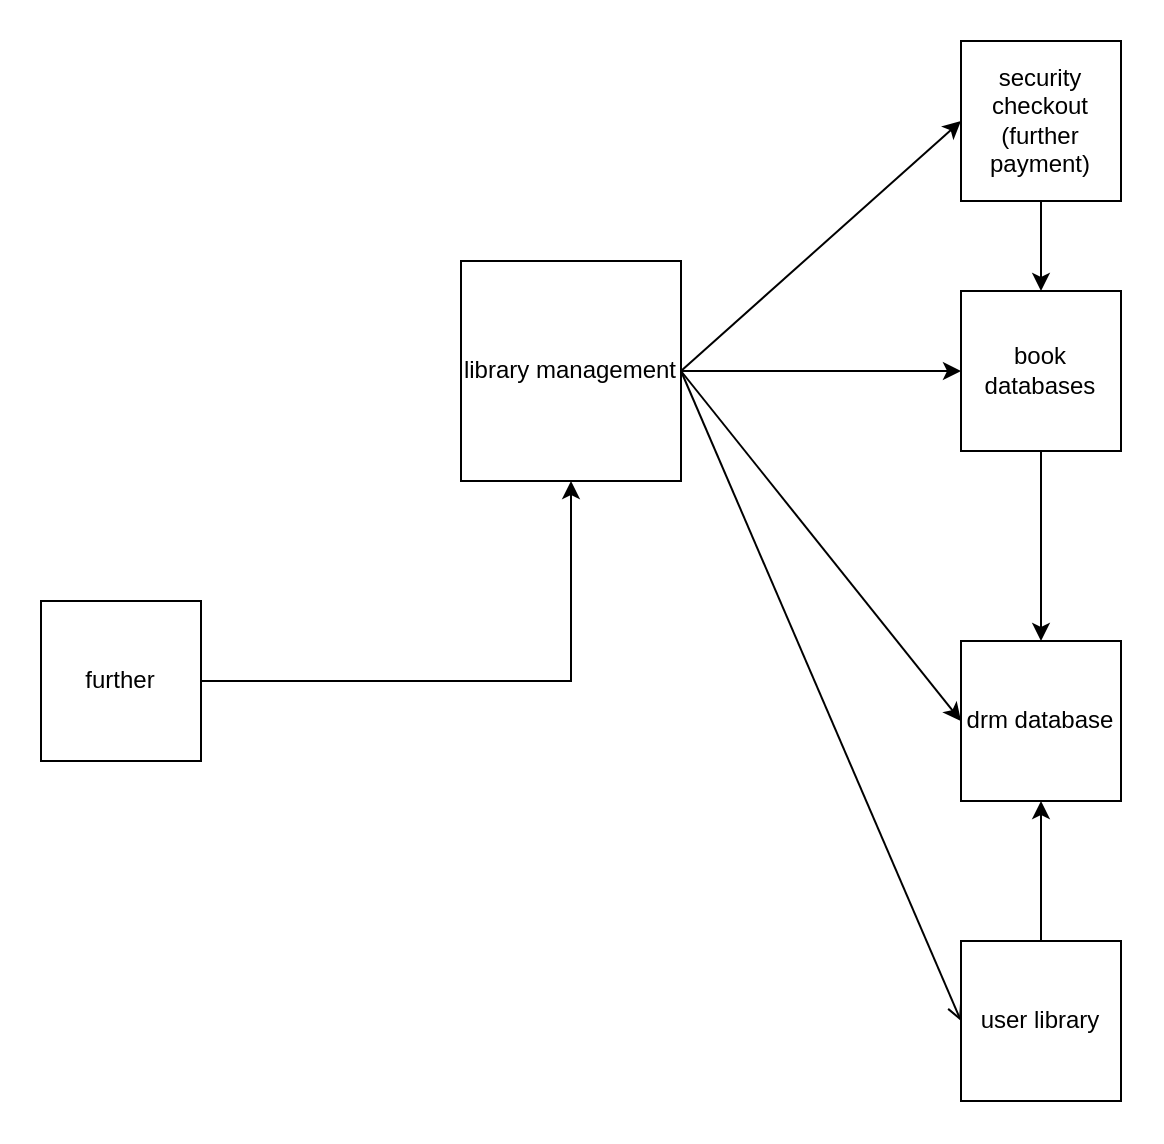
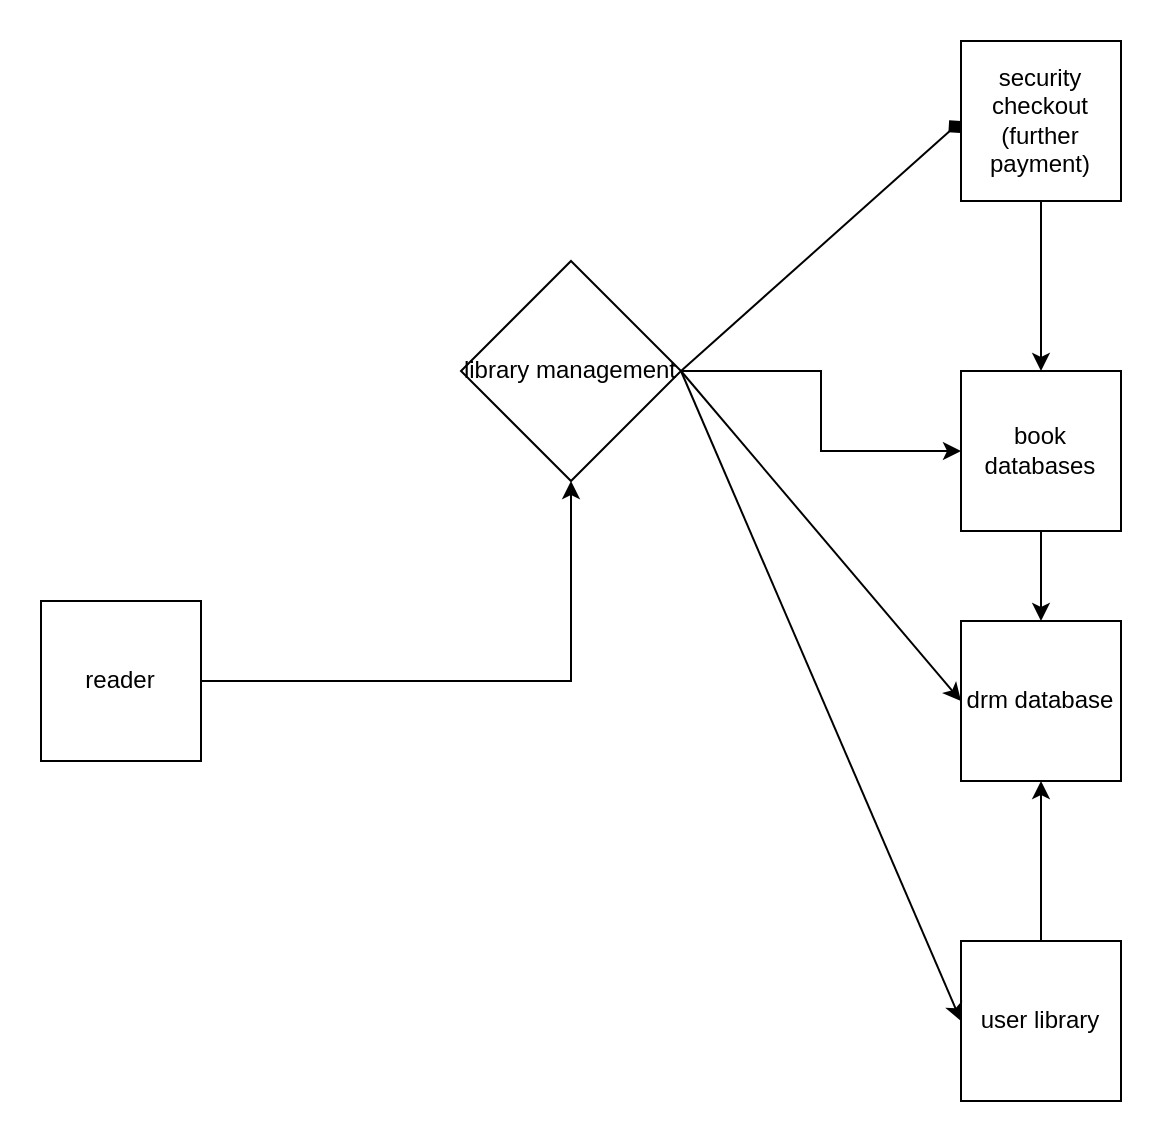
- <mxCell id="11" value="" style="endArrow=classic;html=1;rounded=0;exitX=1;exitY=0.5;exitDx=0;exitDy=0;entryX=0;entryY=0.5;entryDx=0;entryDy=0;fontSize=12;strokeWidth=1;" edge="1" parent="1" source="3" target="10"><mxGeometry width="50" height="50" relative="1" as="geometry"><mxPoint x="270" y="310" as="sourcePoint" /><mxPoint x="320" y="260" as="targetPoint" /></mxGeometry></mxCell>
+ <mxCell id="11" value="" style="endArrow=diamond;html=1;rounded=0;exitX=1;exitY=0.5;exitDx=0;exitDy=0;entryX=0;entryY=0.5;entryDx=0;entryDy=0;fontSize=12;strokeWidth=1;" edge="1" parent="1" source="3" target="10"><mxGeometry width="50" height="50" relative="1" as="geometry"><mxPoint x="270" y="310" as="sourcePoint" /><mxPoint x="320" y="260" as="targetPoint" /></mxGeometry></mxCell>
- <mxCell id="3" value="library management" style="whiteSpace=wrap;html=1;aspect=fixed;" vertex="1" parent="1"><mxGeometry x="230" y="130" width="110" height="110" as="geometry" /></mxCell>
+ <mxCell id="3" value="library management" style="rhombus;whiteSpace=wrap;html=1;aspect=fixed;" vertex="1" parent="1"><mxGeometry x="230" y="130" width="110" height="110" as="geometry" /></mxCell>
- <mxCell id="7" value="book databases" style="whiteSpace=wrap;html=1;aspect=fixed;" vertex="1" parent="1"><mxGeometry x="480" y="145" width="80" height="80" as="geometry" /></mxCell>
+ <mxCell id="7" value="book databases" style="whiteSpace=wrap;html=1;aspect=fixed;" vertex="1" parent="1"><mxGeometry x="480" y="185" width="80" height="80" as="geometry" /></mxCell>
- <mxCell id="5" value="further" style="whiteSpace=wrap;html=1;aspect=fixed;" vertex="1" parent="1"><mxGeometry x="20" y="300" width="80" height="80" as="geometry" /></mxCell>
+ <mxCell id="5" value="reader" style="whiteSpace=wrap;html=1;aspect=fixed;" vertex="1" parent="1"><mxGeometry x="20" y="300" width="80" height="80" as="geometry" /></mxCell>
- <mxCell id="8" value="drm database" style="whiteSpace=wrap;html=1;aspect=fixed;" vertex="1" parent="1"><mxGeometry x="480" y="320" width="80" height="80" as="geometry" /></mxCell>
+ <mxCell id="8" value="drm database" style="whiteSpace=wrap;html=1;aspect=fixed;" vertex="1" parent="1"><mxGeometry x="480" y="310" width="80" height="80" as="geometry" /></mxCell>
- <mxCell id="15" value="" style="endArrow=open;html=1;rounded=0;entryX=0;entryY=0.5;entryDx=0;entryDy=0;exitX=1;exitY=0.5;exitDx=0;exitDy=0;fontSize=12;strokeWidth=1;" edge="1" parent="1" source="3" target="14"><mxGeometry width="50" height="50" relative="1" as="geometry"><mxPoint x="330" y="290" as="sourcePoint" /><mxPoint x="490" y="360" as="targetPoint" /></mxGeometry></mxCell>
+ <mxCell id="15" value="" style="endArrow=classic;html=1;rounded=0;entryX=0;entryY=0.5;entryDx=0;entryDy=0;exitX=1;exitY=0.5;exitDx=0;exitDy=0;fontSize=12;strokeWidth=1;" edge="1" parent="1" source="3" target="14"><mxGeometry width="50" height="50" relative="1" as="geometry"><mxPoint x="330" y="290" as="sourcePoint" /><mxPoint x="490" y="360" as="targetPoint" /></mxGeometry></mxCell>
